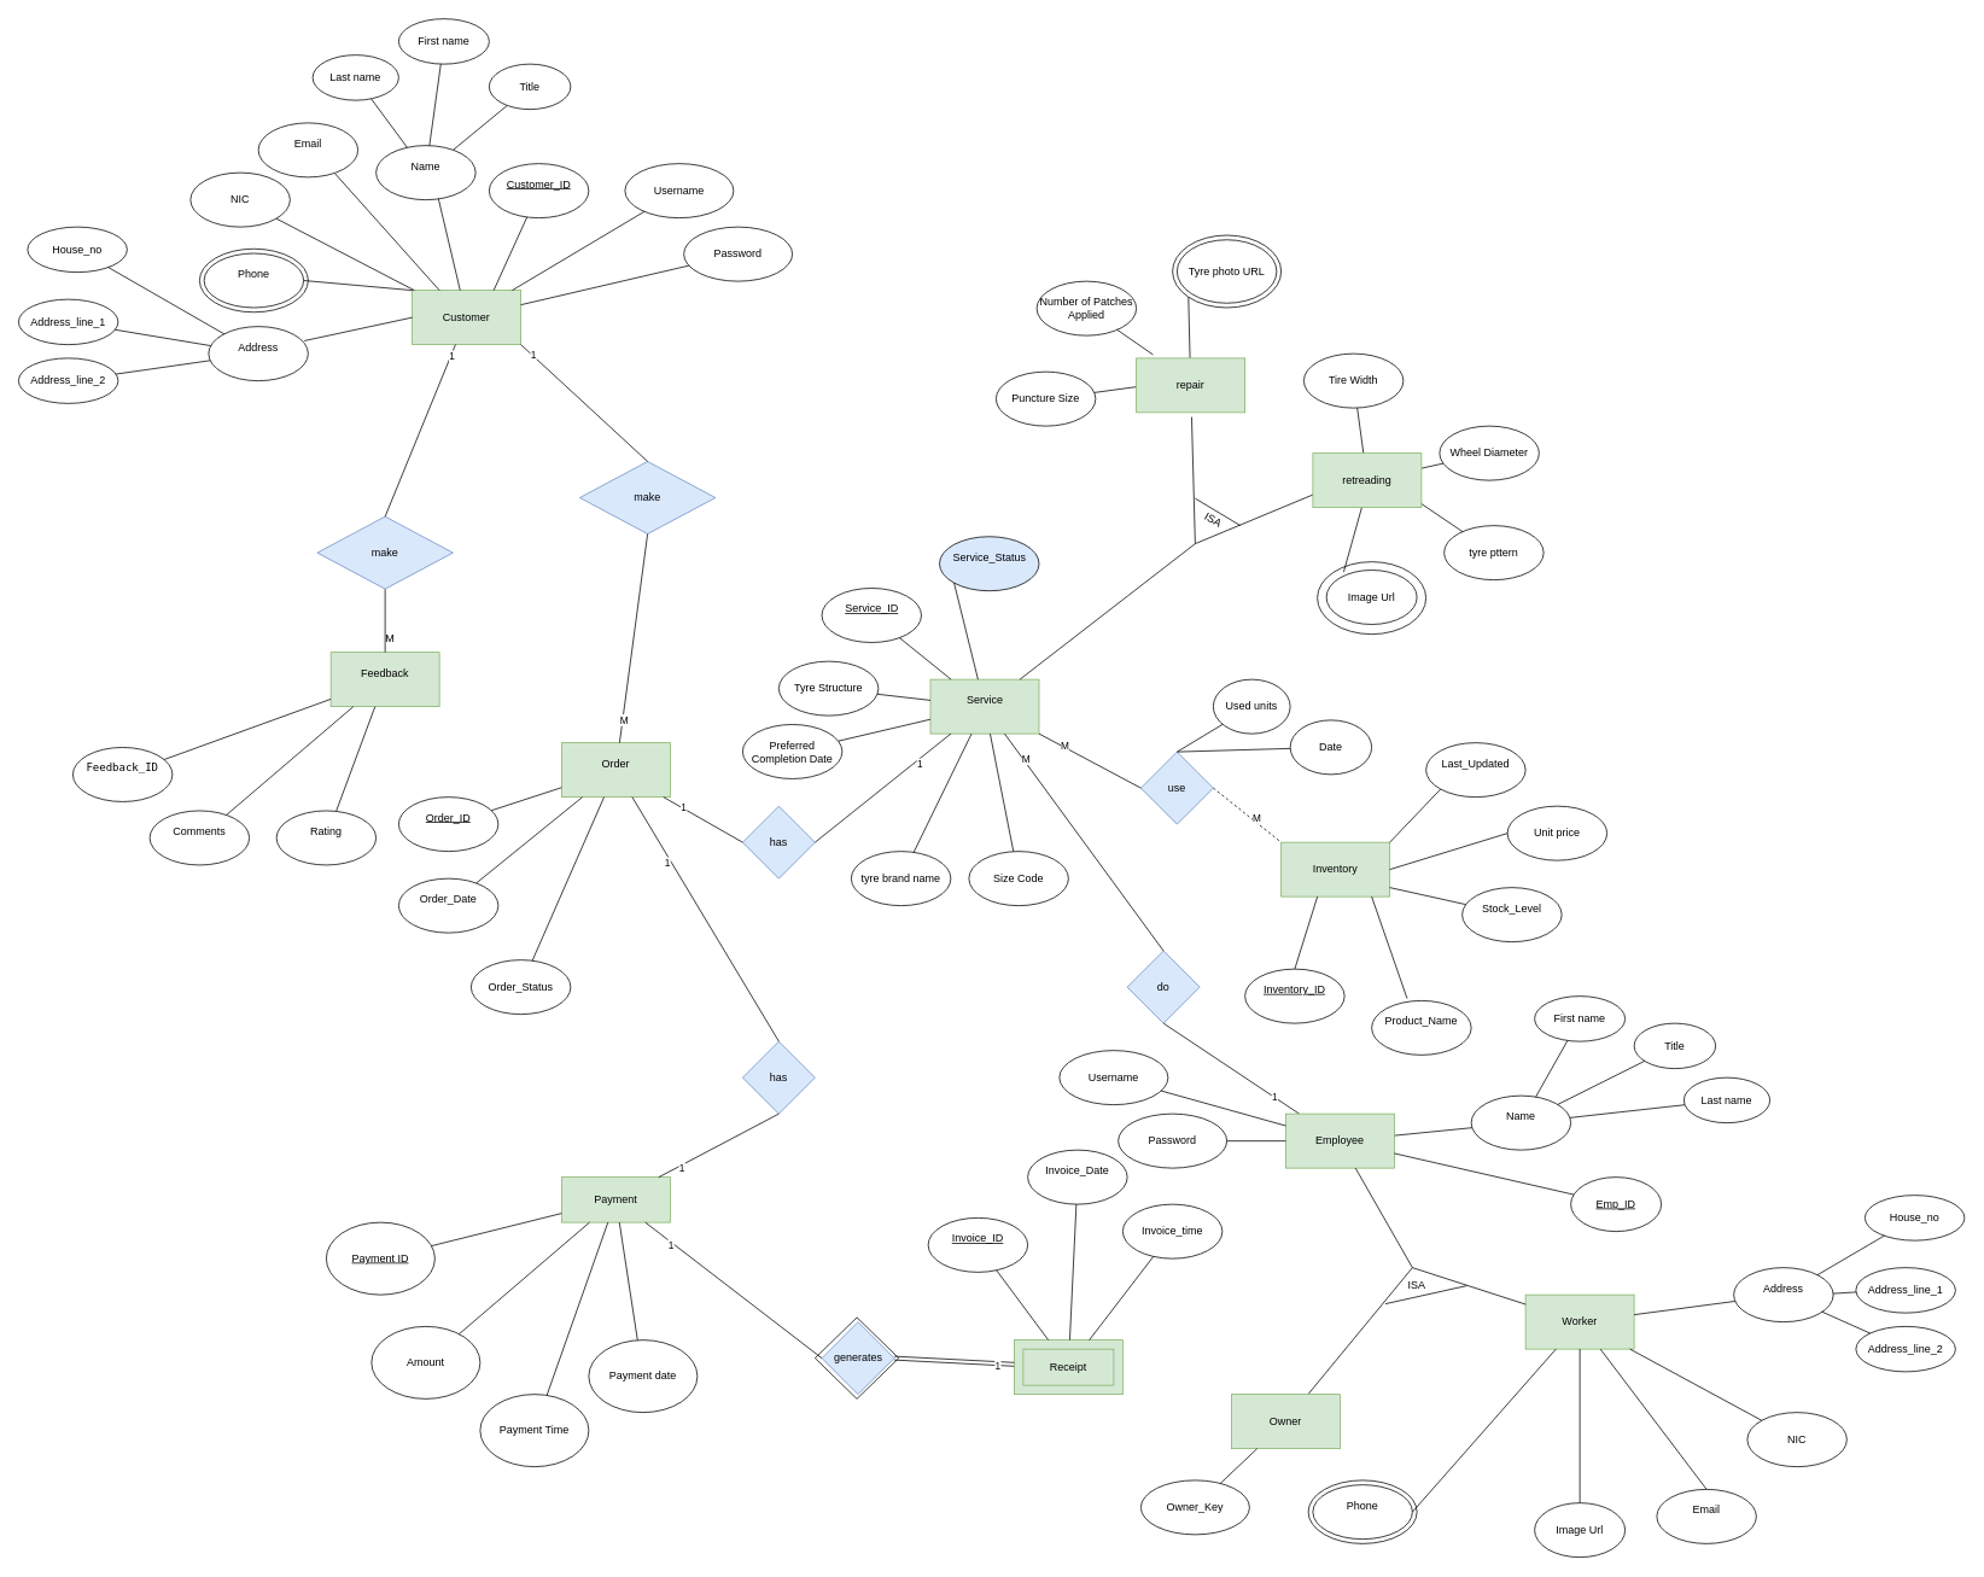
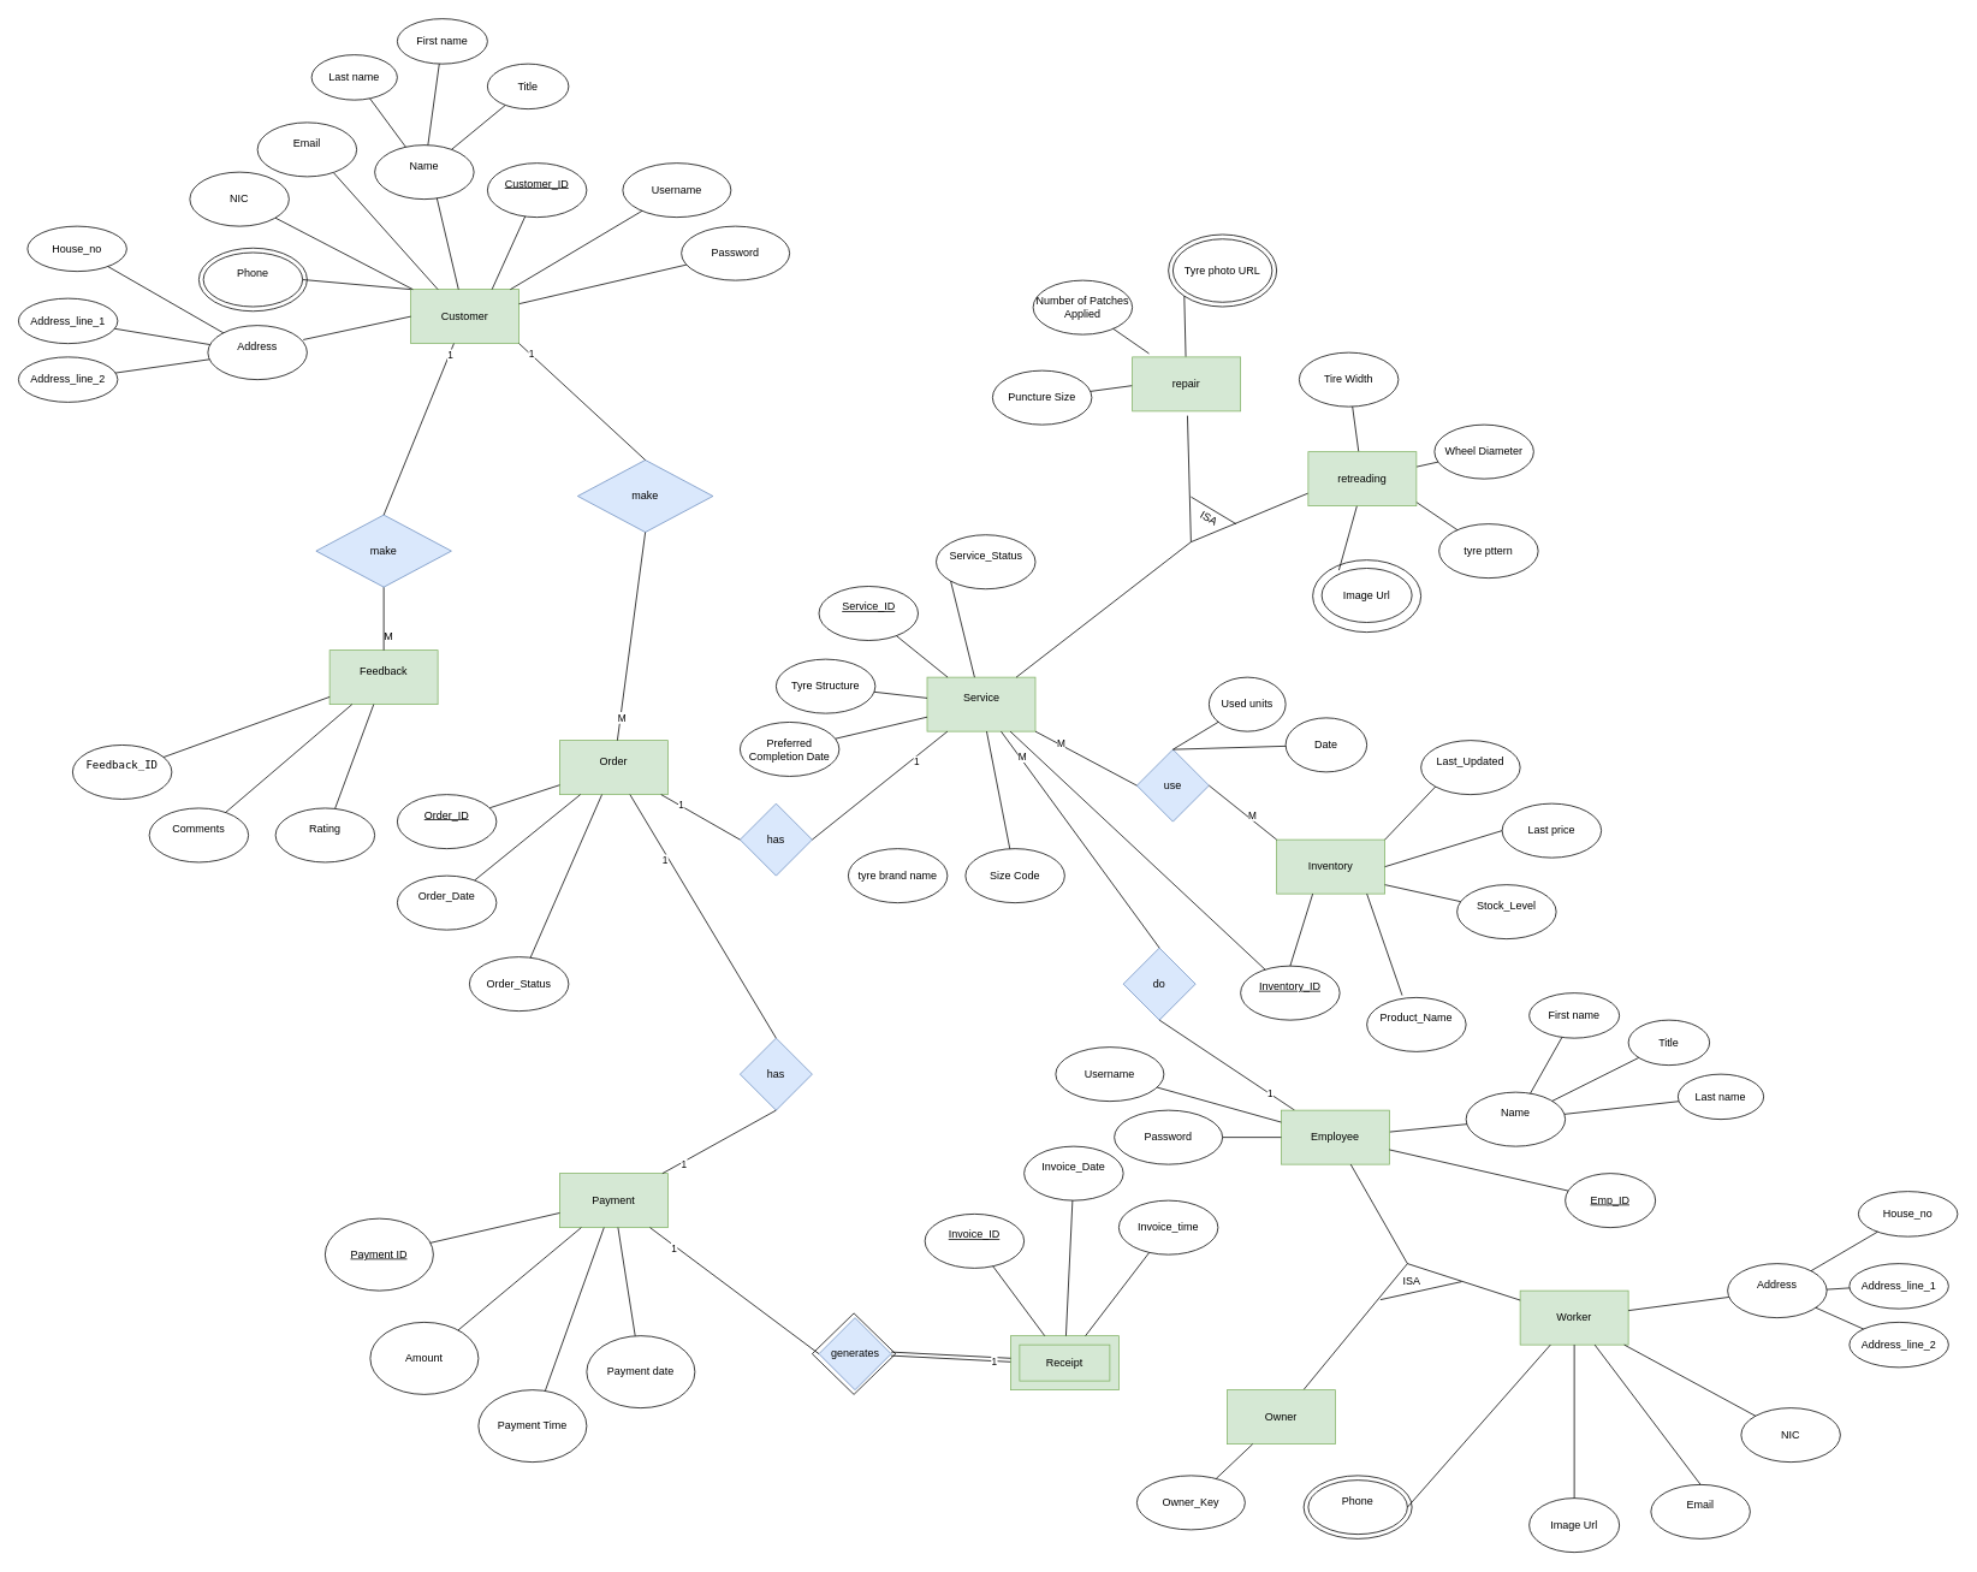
- <mxCell id="21" value="&#10;Service_Status&#10;&#10;" style="ellipse;whiteSpace=wrap;html=1;fillColor=#dae8fc;" parent="1" vertex="1"><mxGeometry x="1037.5" y="592.14" width="110" height="60" as="geometry" /></mxCell>
+ <mxCell id="21" value="&#10;Service_Status&#10;&#10;" style="ellipse;whiteSpace=wrap;html=1;" parent="1" vertex="1"><mxGeometry x="1037.5" y="592.14" width="110" height="60" as="geometry" /></mxCell>
- <mxCell id="127" value="" style="endArrow=none;html=1;rounded=0;" parent="1" source="9" target="122" edge="1"><mxGeometry width="50" height="50" relative="1" as="geometry"><mxPoint x="1290" y="380" as="sourcePoint" /><mxPoint x="1340" y="330" as="targetPoint" /></mxGeometry></mxCell>
+ <mxCell id="127" value="" style="endArrow=none;html=1;rounded=0;" parent="1" source="9" target="35" edge="1"><mxGeometry width="50" height="50" relative="1" as="geometry"><mxPoint x="1290" y="380" as="sourcePoint" /><mxPoint x="1340" y="330" as="targetPoint" /></mxGeometry></mxCell>
- <mxCell id="79" value="" style="endArrow=none;html=1;rounded=0;exitX=1;exitY=0.5;exitDx=0;exitDy=0;entryX=0;entryY=0;entryDx=0;entryDy=0;dashed=1;" parent="1" source="76" target="8" edge="1"><mxGeometry width="50" height="50" relative="1" as="geometry"><mxPoint x="1380" y="930" as="sourcePoint" /><mxPoint x="1430" y="880" as="targetPoint" /></mxGeometry></mxCell>
+ <mxCell id="79" value="" style="endArrow=none;html=1;rounded=0;exitX=1;exitY=0.5;exitDx=0;exitDy=0;entryX=0;entryY=0;entryDx=0;entryDy=0;" parent="1" source="76" target="8" edge="1"><mxGeometry width="50" height="50" relative="1" as="geometry"><mxPoint x="1380" y="930" as="sourcePoint" /><mxPoint x="1430" y="880" as="targetPoint" /></mxGeometry></mxCell>
- <mxCell id="39" value="Unit price" style="ellipse;whiteSpace=wrap;html=1;" parent="1" vertex="1"><mxGeometry x="1665" y="890" width="110" height="60" as="geometry" /></mxCell>
+ <mxCell id="39" value="Last price" style="ellipse;whiteSpace=wrap;html=1;" parent="1" vertex="1"><mxGeometry x="1665" y="890" width="110" height="60" as="geometry" /></mxCell>
- <mxCell id="88" value="Payment" style="rounded=0;whiteSpace=wrap;html=1;fillColor=#d5e8d4;strokeColor=#82b366;" parent="1" vertex="1"><mxGeometry x="620" y="1300" width="120" height="50" as="geometry" /></mxCell>
+ <mxCell id="88" value="Payment" style="rounded=0;whiteSpace=wrap;html=1;fillColor=#d5e8d4;strokeColor=#82b366;" parent="1" vertex="1"><mxGeometry x="620" y="1300" width="120" height="60" as="geometry" /></mxCell>
